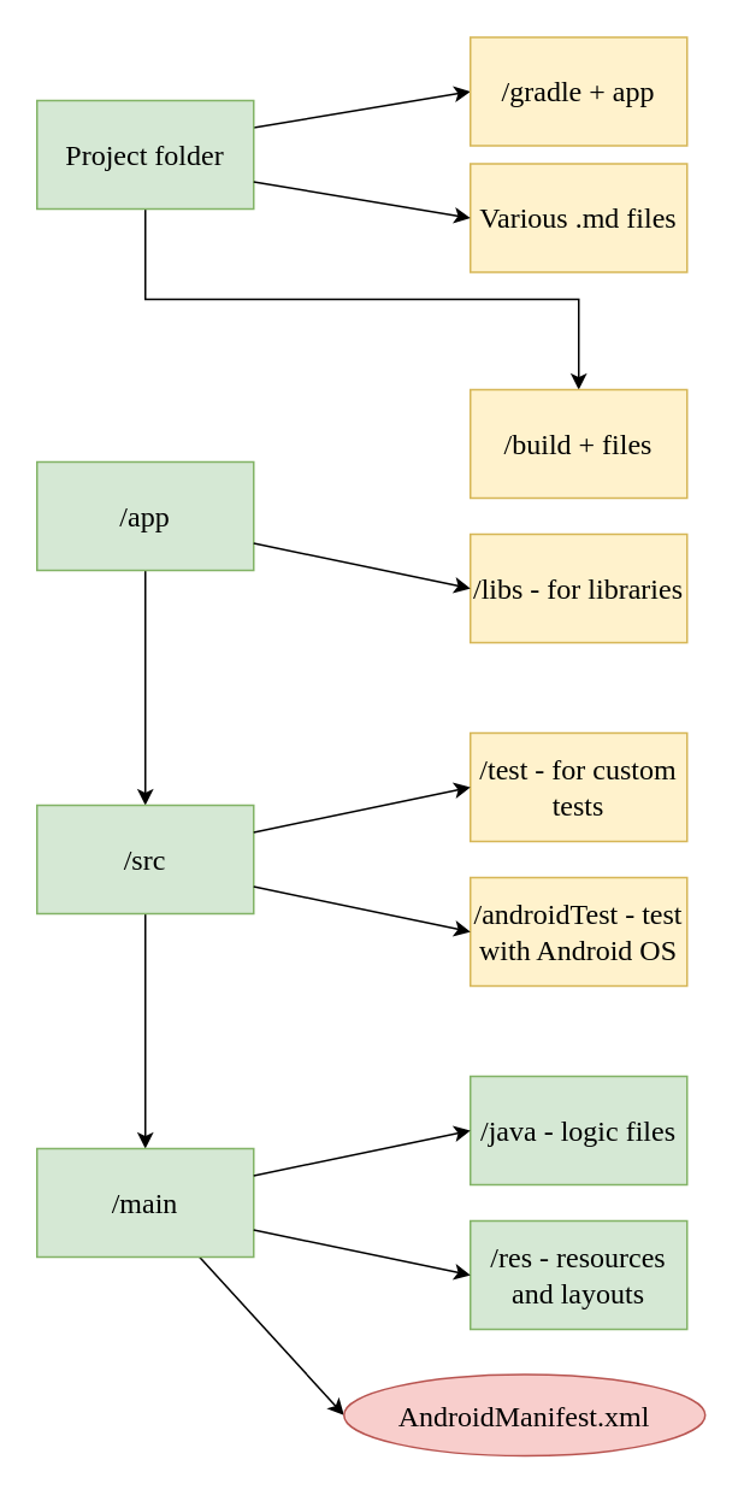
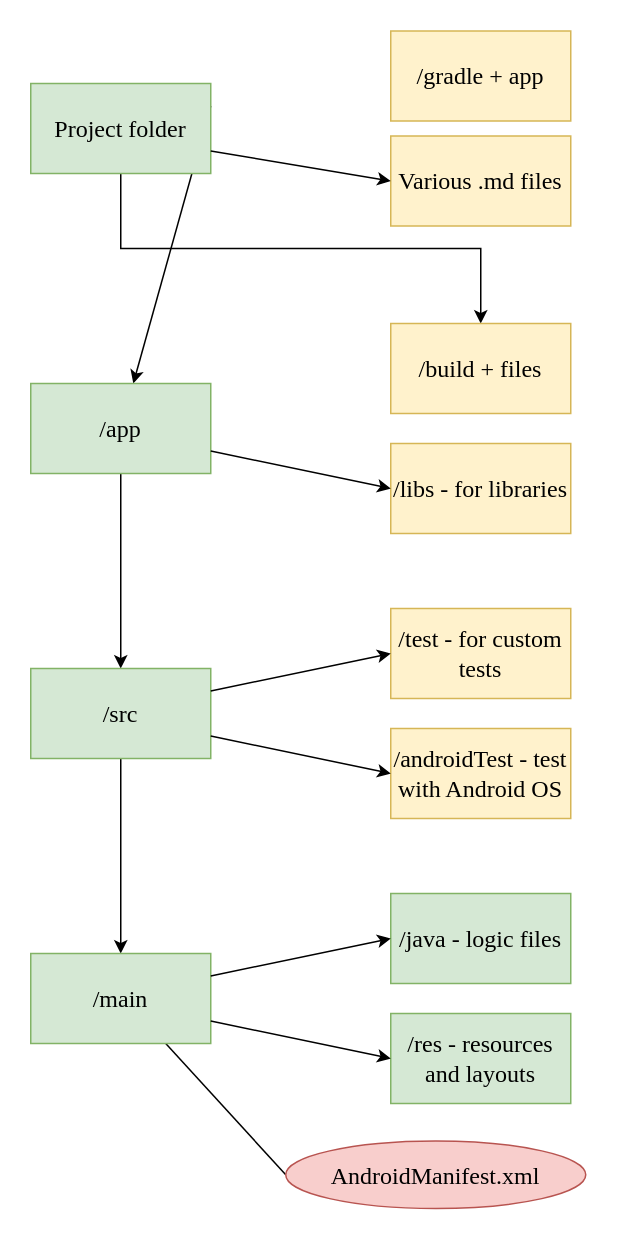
- <mxCell id="3" style="rounded=0;orthogonalLoop=1;jettySize=auto;html=1;exitX=1;exitY=0.25;exitDx=0;exitDy=0;entryX=0;entryY=0.5;entryDx=0;entryDy=0;fontFamily=Montserrat;fontSize=16;" parent="1" source="4" target="6" edge="1"><mxGeometry relative="1" as="geometry" /></mxCell>
+ <mxCell id="3" style="rounded=0;orthogonalLoop=1;jettySize=auto;html=1;exitX=1;exitY=0.25;exitDx=0;exitDy=0;fontFamily=Montserrat;fontSize=16;" parent="1" source="4" target="8" edge="1"><mxGeometry relative="1" as="geometry" /></mxCell>
- <mxCell id="14" style="rounded=0;orthogonalLoop=1;jettySize=auto;html=1;exitX=0.75;exitY=1;exitDx=0;exitDy=0;entryX=0;entryY=0.5;entryDx=0;entryDy=0;" parent="1" source="15" target="25" edge="1"><mxGeometry relative="1" as="geometry"><mxPoint x="260" y="780" as="targetPoint" /></mxGeometry></mxCell>
+ <mxCell id="14" style="rounded=0;orthogonalLoop=1;jettySize=auto;html=1;exitX=0.75;exitY=1;exitDx=0;exitDy=0;entryX=0;entryY=0.5;entryDx=0;entryDy=0;endArrow=none;" parent="1" source="15" target="25" edge="1"><mxGeometry relative="1" as="geometry"><mxPoint x="260" y="780" as="targetPoint" /></mxGeometry></mxCell>
